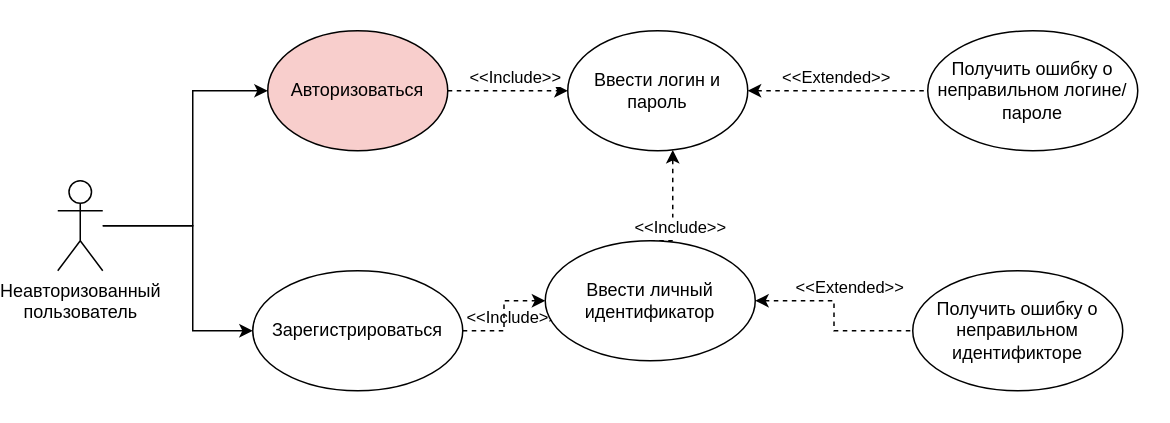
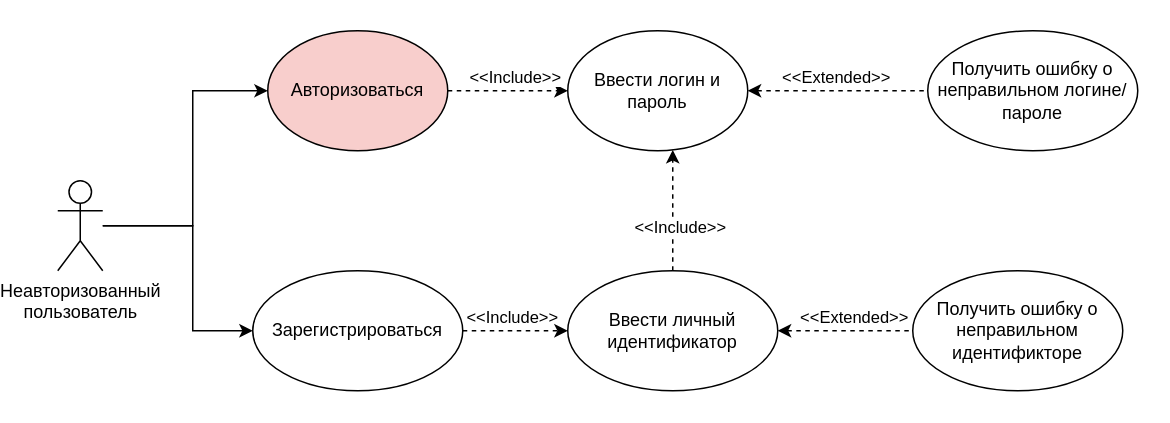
- <mxCell id="17" value="Ввести личный  идентификатор" style="ellipse;whiteSpace=wrap;html=1;" vertex="1" parent="1"><mxGeometry x="345" y="160" width="140" height="80" as="geometry" /></mxCell>
+ <mxCell id="17" value="Ввести личный  идентификатор" style="ellipse;whiteSpace=wrap;html=1;" vertex="1" parent="1"><mxGeometry x="360" y="180" width="140" height="80" as="geometry" /></mxCell>
